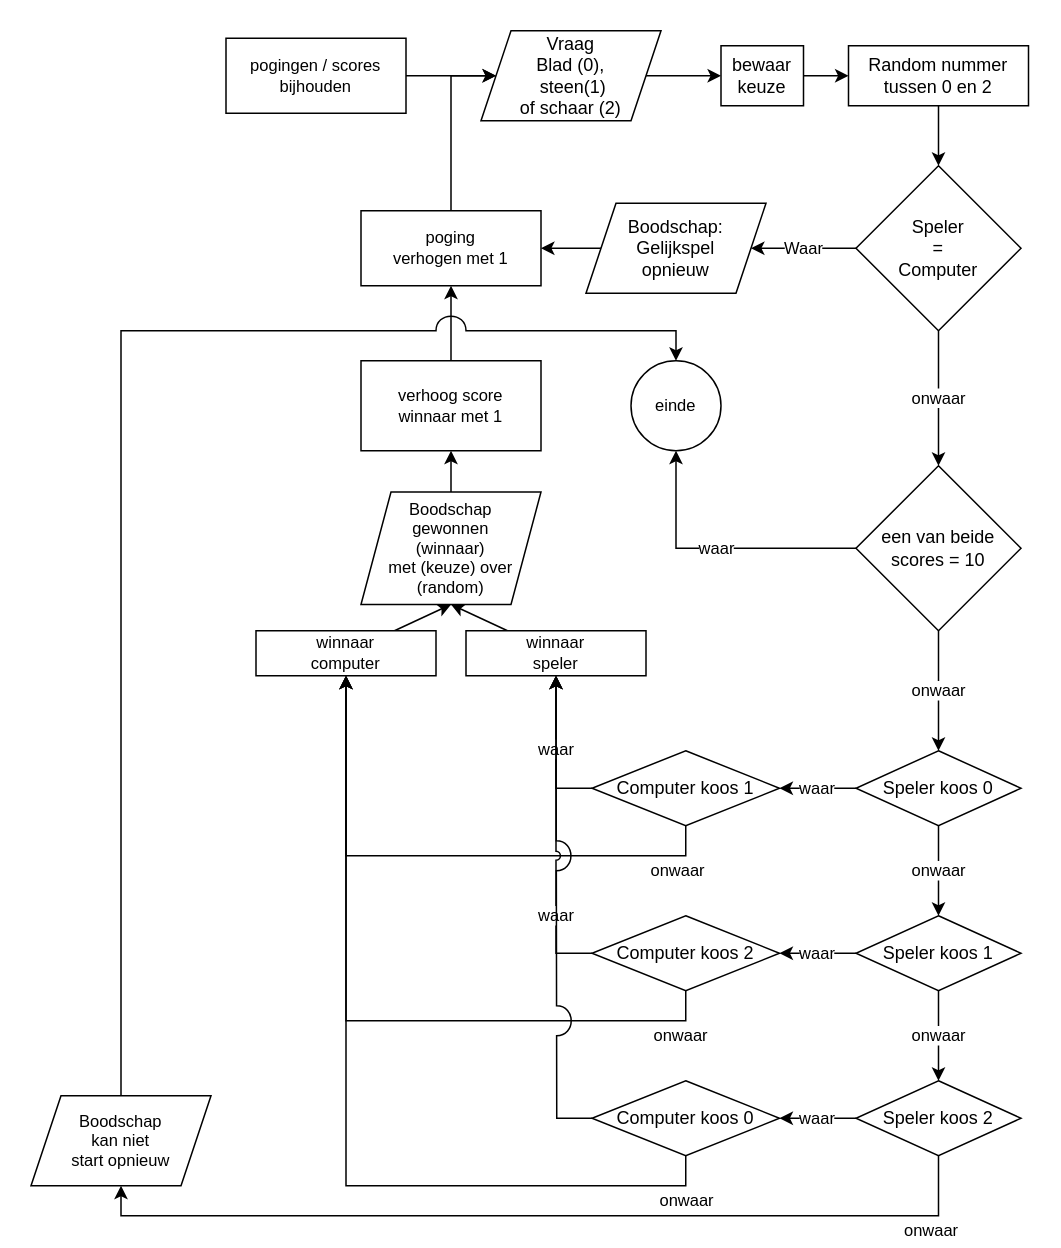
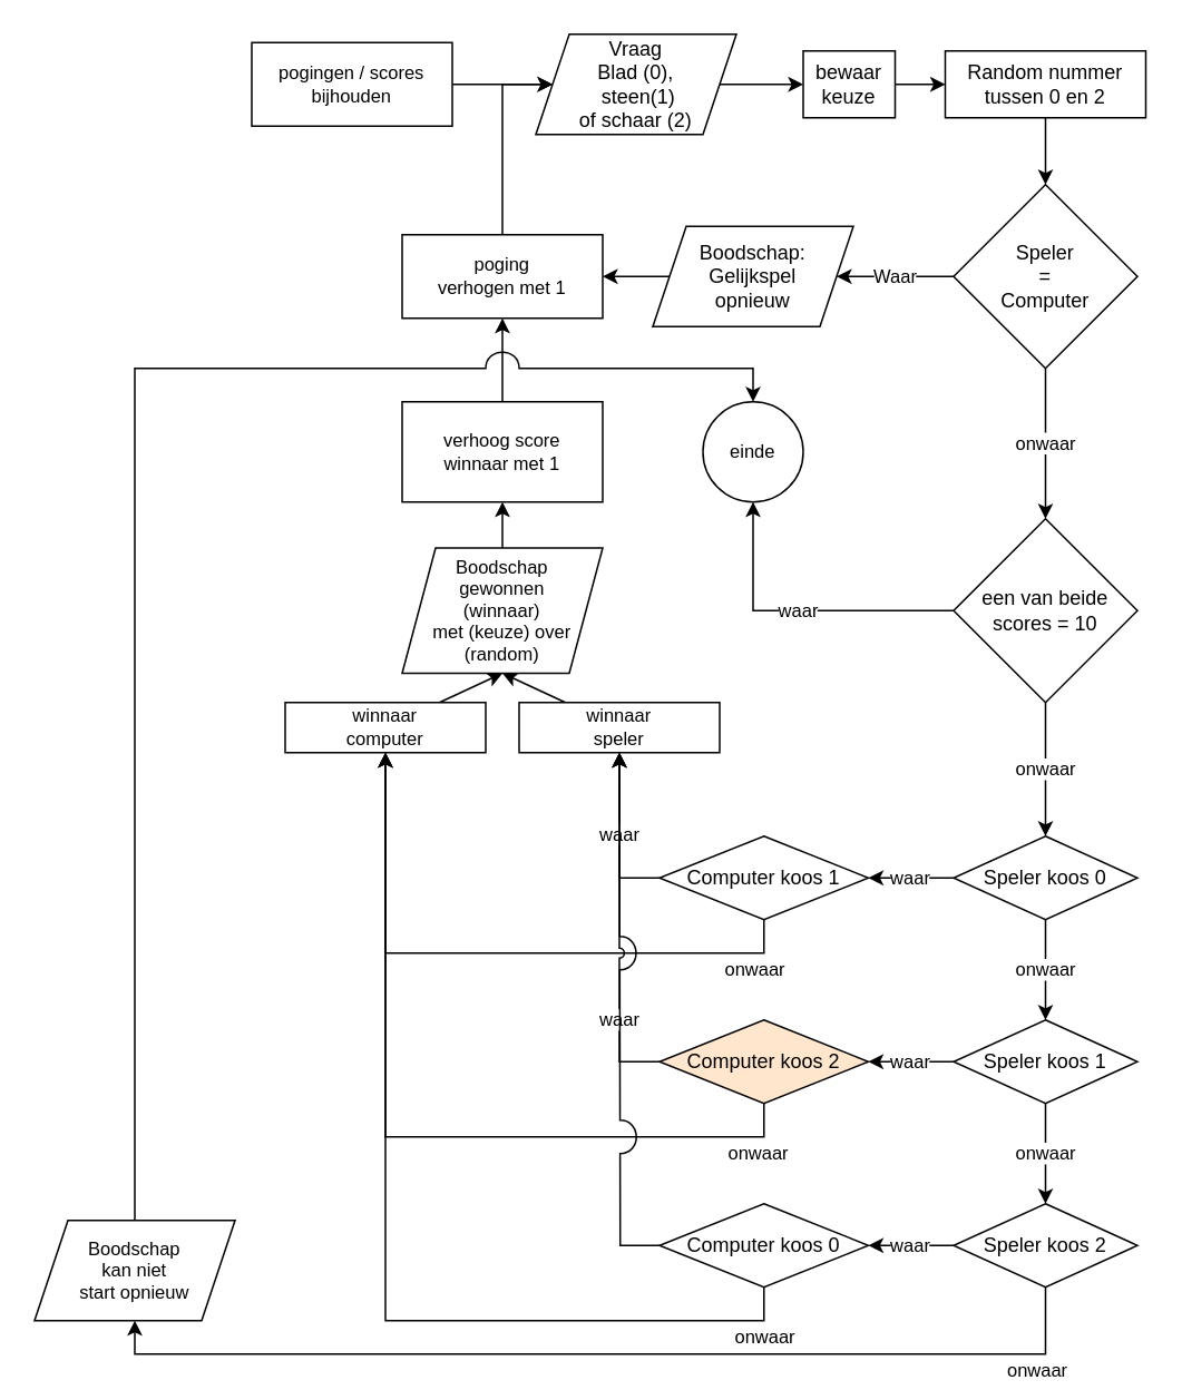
- <mxCell id="41" value="Computer koos 2" style="rhombus;whiteSpace=wrap;html=1;" vertex="1" parent="1"><mxGeometry x="394" y="610" width="125" height="50" as="geometry" /></mxCell>
+ <mxCell id="41" value="Computer koos 2" style="rhombus;whiteSpace=wrap;html=1;fillColor=#ffe6cc;" vertex="1" parent="1"><mxGeometry x="394" y="610" width="125" height="50" as="geometry" /></mxCell>
